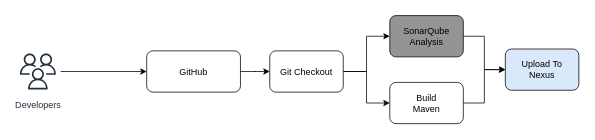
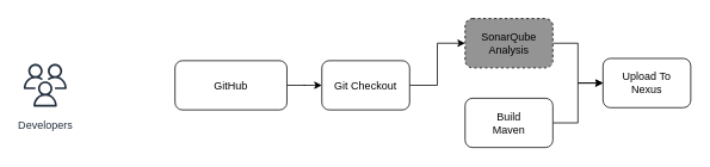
- <mxCell id="12" value="SonarQube&lt;br&gt;Analysis" style="rounded=1;whiteSpace=wrap;html=1;fillColor=#949494;" vertex="1" parent="1"><mxGeometry x="519" y="20" width="98" height="55" as="geometry" /></mxCell>
+ <mxCell id="12" value="SonarQube&lt;br&gt;Analysis" style="rounded=1;whiteSpace=wrap;html=1;fillColor=#949494;dashed=1;" vertex="1" parent="1"><mxGeometry x="519" y="20" width="98" height="55" as="geometry" /></mxCell>
- <mxCell id="13" value="Upload To&lt;br&gt;Nexus" style="rounded=1;whiteSpace=wrap;html=1;fillColor=#dae8fc;" vertex="1" parent="1"><mxGeometry x="673" y="64.5" width="98" height="55" as="geometry" /></mxCell>
+ <mxCell id="13" value="Upload To&lt;br&gt;Nexus" style="rounded=1;whiteSpace=wrap;html=1;" vertex="1" parent="1"><mxGeometry x="673" y="64.5" width="98" height="55" as="geometry" /></mxCell>
- <mxCell id="4" style="edgeStyle=orthogonalEdgeStyle;rounded=0;orthogonalLoop=1;jettySize=auto;html=1;" edge="1" parent="1" source="5" target="3"><mxGeometry relative="1" as="geometry" /></mxCell>
- <mxCell id="6" style="edgeStyle=orthogonalEdgeStyle;rounded=0;orthogonalLoop=1;jettySize=auto;html=1;" edge="1" parent="1" source="8" target="10"><mxGeometry relative="1" as="geometry" /></mxCell>
